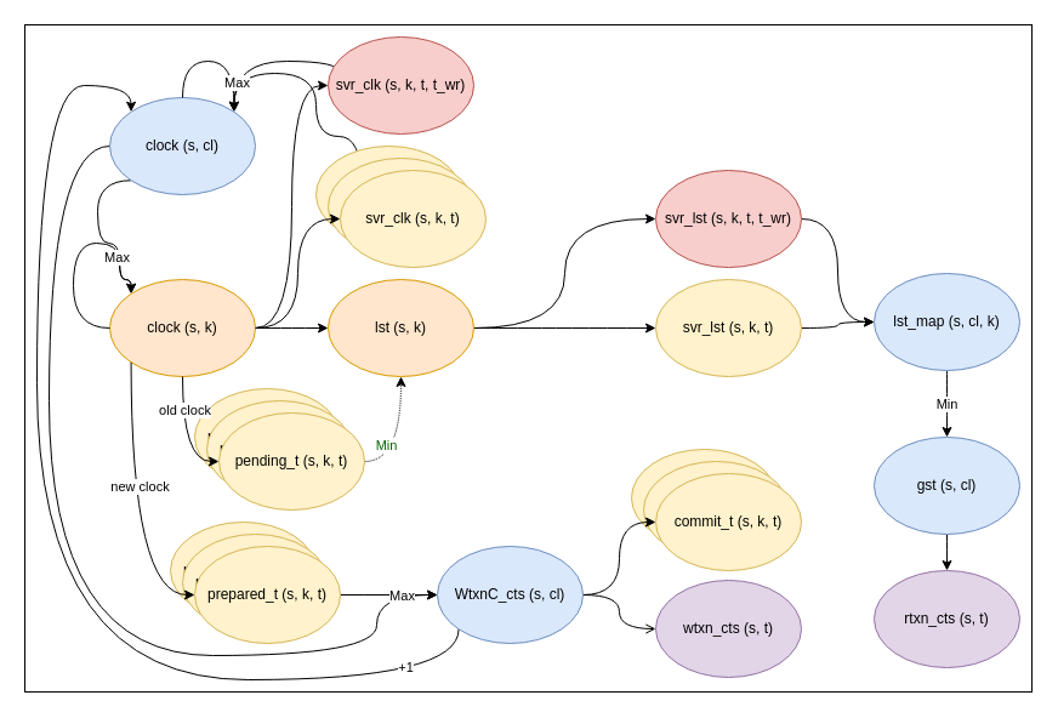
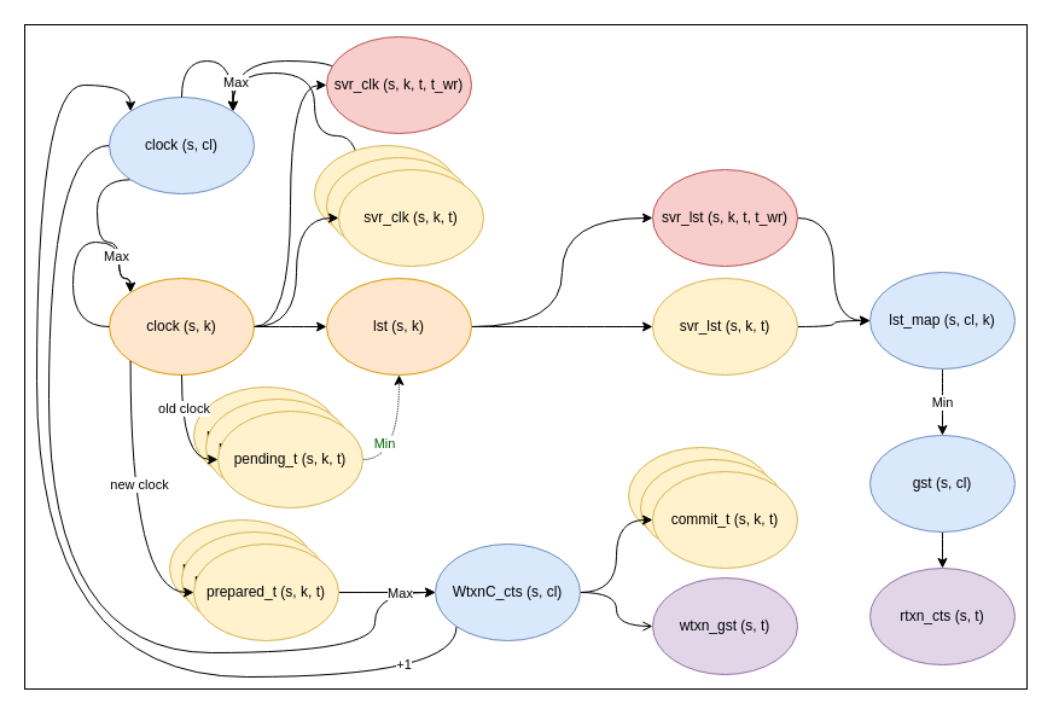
- <mxCell id="36" value="wtxn_cts (s, t)" style="ellipse;whiteSpace=wrap;html=1;fillColor=#e1d5e7;strokeColor=#9673a6;" parent="1" vertex="1"><mxGeometry x="540" y="478" width="120" height="80" as="geometry" /></mxCell>
+ <mxCell id="36" value="wtxn_gst (s, t)" style="ellipse;whiteSpace=wrap;html=1;fillColor=#e1d5e7;strokeColor=#9673a6;" parent="1" vertex="1"><mxGeometry x="540" y="478" width="120" height="80" as="geometry" /></mxCell>
